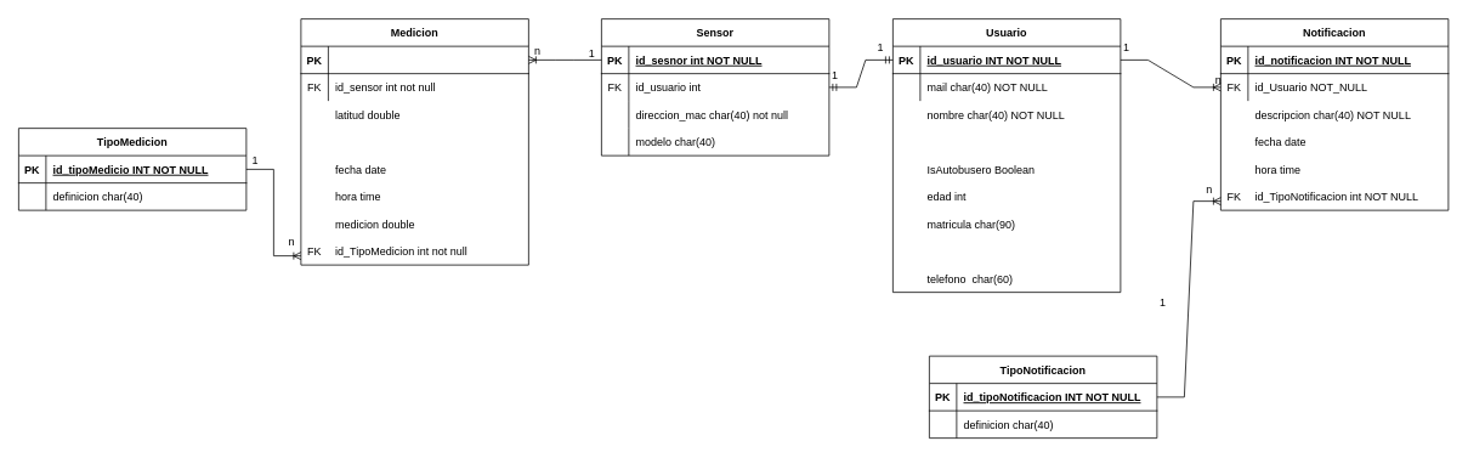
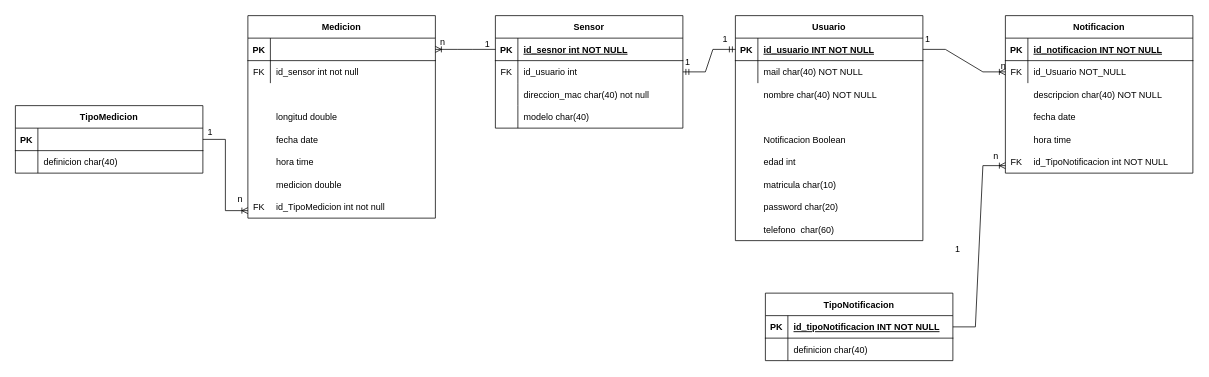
- <mxCell id="33" value="latitud double" style="shape=partialRectangle;overflow=hidden;connectable=0;fillColor=none;top=0;left=0;bottom=0;right=0;align=left;spacingLeft=6;" parent="1" vertex="1"><mxGeometry x="360" y="110" width="220" height="30" as="geometry"><mxRectangle width="220" height="30" as="alternateBounds" /></mxGeometry></mxCell>
+ <mxCell id="34" value="longitud double" style="shape=partialRectangle;overflow=hidden;connectable=0;fillColor=none;top=0;left=0;bottom=0;right=0;align=left;spacingLeft=6;" parent="1" vertex="1"><mxGeometry x="360" y="140" width="220" height="30" as="geometry"><mxRectangle width="220" height="30" as="alternateBounds" /></mxGeometry></mxCell>
- <mxCell id="45" value="id_tipoMedicio INT NOT NULL" style="shape=partialRectangle;overflow=hidden;connectable=0;fillColor=none;top=0;left=0;bottom=0;right=0;align=left;spacingLeft=6;fontStyle=5;" parent="43" vertex="1"><mxGeometry x="30" width="220" height="30" as="geometry"><mxRectangle width="220" height="30" as="alternateBounds" /></mxGeometry></mxCell>
- <mxCell id="30" value="IsAutobusero Boolean" style="shape=partialRectangle;overflow=hidden;connectable=0;fillColor=none;top=0;left=0;bottom=0;right=0;align=left;spacingLeft=6;" parent="1" vertex="1"><mxGeometry x="1010" y="170" width="220" height="30" as="geometry"><mxRectangle width="220" height="30" as="alternateBounds" /></mxGeometry></mxCell>
+ <mxCell id="30" value="Notificacion Boolean" style="shape=partialRectangle;overflow=hidden;connectable=0;fillColor=none;top=0;left=0;bottom=0;right=0;align=left;spacingLeft=6;" parent="1" vertex="1"><mxGeometry x="1010" y="170" width="220" height="30" as="geometry"><mxRectangle width="220" height="30" as="alternateBounds" /></mxGeometry></mxCell>
- <mxCell id="32" value="matricula char(90)" style="shape=partialRectangle;overflow=hidden;connectable=0;fillColor=none;top=0;left=0;bottom=0;right=0;align=left;spacingLeft=6;" parent="1" vertex="1"><mxGeometry x="1010" y="230" width="220" height="30" as="geometry"><mxRectangle width="220" height="30" as="alternateBounds" /></mxGeometry></mxCell>
+ <mxCell id="32" value="matricula char(10)" style="shape=partialRectangle;overflow=hidden;connectable=0;fillColor=none;top=0;left=0;bottom=0;right=0;align=left;spacingLeft=6;" parent="1" vertex="1"><mxGeometry x="1010" y="230" width="220" height="30" as="geometry"><mxRectangle width="220" height="30" as="alternateBounds" /></mxGeometry></mxCell>
+ <mxCell id="85" value="password char(20)" style="shape=partialRectangle;overflow=hidden;connectable=0;fillColor=none;top=0;left=0;bottom=0;right=0;align=left;spacingLeft=6;" parent="1" vertex="1"><mxGeometry x="1010" y="260" width="220" height="30" as="geometry"><mxRectangle width="220" height="30" as="alternateBounds" /></mxGeometry></mxCell>
